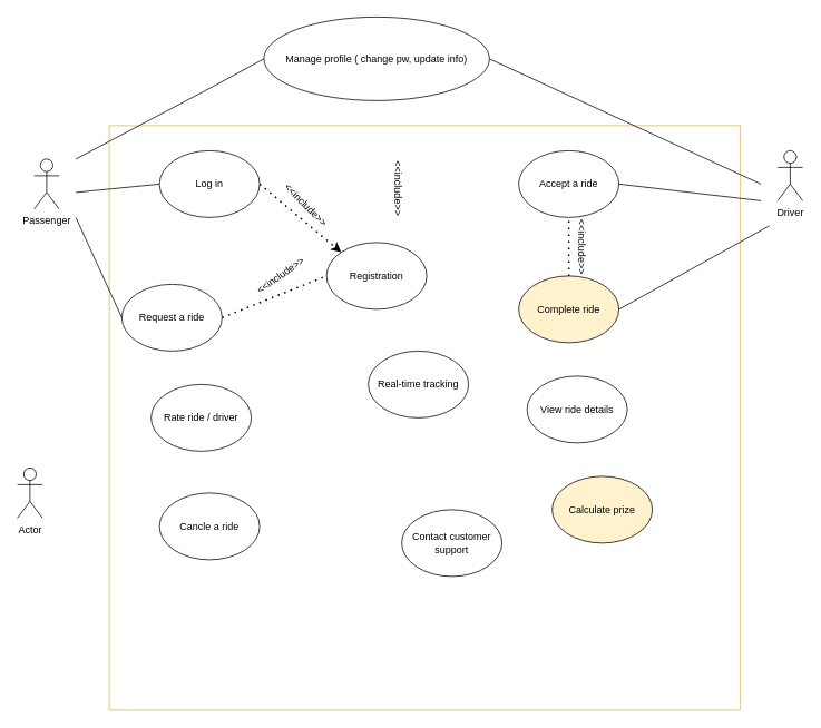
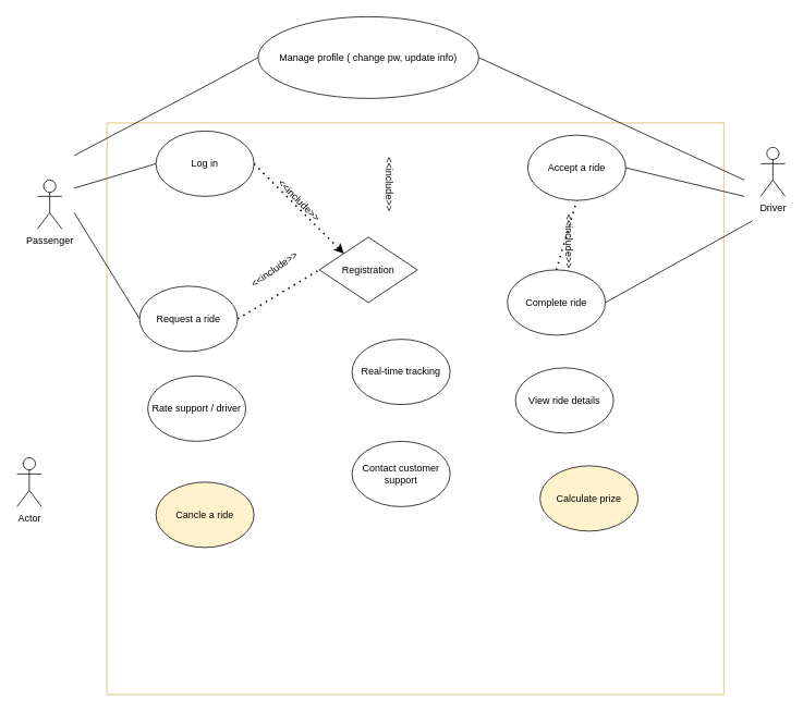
- <mxCell id="2" value="Passenger" style="shape=umlActor;verticalLabelPosition=bottom;verticalAlign=top;html=1;outlineConnect=0;" parent="1" vertex="1"><mxGeometry x="40" y="190" width="30" height="60" as="geometry" /></mxCell>
+ <mxCell id="2" value="Passenger" style="shape=umlActor;verticalLabelPosition=bottom;verticalAlign=top;html=1;outlineConnect=0;" parent="1" vertex="1"><mxGeometry x="45" y="220" width="30" height="60" as="geometry" /></mxCell>
- <mxCell id="5" value="Log in" style="ellipse;whiteSpace=wrap;html=1;" vertex="1" parent="4"><mxGeometry x="60" y="30" width="120" height="80" as="geometry" /></mxCell>
+ <mxCell id="5" value="Log in" style="ellipse;whiteSpace=wrap;html=1;" vertex="1" parent="4"><mxGeometry x="60" y="10" width="120" height="80" as="geometry" /></mxCell>
- <mxCell id="10" value="Accept a ride" style="ellipse;whiteSpace=wrap;html=1;" vertex="1" parent="4"><mxGeometry x="490" y="30" width="120" height="80" as="geometry" /></mxCell>
+ <mxCell id="10" value="Accept a ride" style="ellipse;whiteSpace=wrap;html=1;" vertex="1" parent="4"><mxGeometry x="515" y="15" width="120" height="80" as="geometry" /></mxCell>
- <mxCell id="6" value="Registration" style="ellipse;whiteSpace=wrap;html=1;" vertex="1" parent="4"><mxGeometry x="260" y="140" width="120" height="80" as="geometry" /></mxCell>
+ <mxCell id="6" value="Registration" style="rhombus;whiteSpace=wrap;html=1;" vertex="1" parent="4"><mxGeometry x="260" y="140" width="120" height="80" as="geometry" /></mxCell>
- <mxCell id="11" value="Complete ride" style="ellipse;whiteSpace=wrap;html=1;fillColor=#fff2cc;" vertex="1" parent="4"><mxGeometry x="490" y="180" width="120" height="80" as="geometry" /></mxCell>
+ <mxCell id="11" value="Complete ride" style="ellipse;whiteSpace=wrap;html=1;" vertex="1" parent="4"><mxGeometry x="490" y="180" width="120" height="80" as="geometry" /></mxCell>
- <mxCell id="7" value="Request a ride" style="ellipse;whiteSpace=wrap;html=1;" vertex="1" parent="4"><mxGeometry x="15" y="190" width="120" height="80" as="geometry" /></mxCell>
+ <mxCell id="7" value="Request a ride" style="ellipse;whiteSpace=wrap;html=1;" vertex="1" parent="4"><mxGeometry x="40" y="200" width="120" height="80" as="geometry" /></mxCell>
- <mxCell id="14" value="Real-time tracking" style="ellipse;whiteSpace=wrap;html=1;" vertex="1" parent="4"><mxGeometry x="310" y="270" width="120" height="80" as="geometry" /></mxCell>
+ <mxCell id="14" value="Real-time tracking" style="ellipse;whiteSpace=wrap;html=1;" vertex="1" parent="4"><mxGeometry x="300" y="265" width="120" height="80" as="geometry" /></mxCell>
- <mxCell id="9" value="Rate ride / driver" style="ellipse;whiteSpace=wrap;html=1;" vertex="1" parent="4"><mxGeometry x="50" y="310" width="120" height="80" as="geometry" /></mxCell>
+ <mxCell id="9" value="Rate support / driver" style="ellipse;whiteSpace=wrap;html=1;" vertex="1" parent="4"><mxGeometry x="50" y="310" width="120" height="80" as="geometry" /></mxCell>
- <mxCell id="8" value="Cancle a ride" style="ellipse;whiteSpace=wrap;html=1;" vertex="1" parent="4"><mxGeometry x="60" y="440" width="120" height="80" as="geometry" /></mxCell>
+ <mxCell id="8" value="Cancle a ride" style="ellipse;whiteSpace=wrap;html=1;fillColor=#fff2cc;" vertex="1" parent="4"><mxGeometry x="60" y="440" width="120" height="80" as="geometry" /></mxCell>
- <mxCell id="15" value="Contact customer support" style="ellipse;whiteSpace=wrap;html=1;" vertex="1" parent="4"><mxGeometry x="350" y="460" width="120" height="80" as="geometry" /></mxCell>
+ <mxCell id="15" value="Contact customer support" style="ellipse;whiteSpace=wrap;html=1;" vertex="1" parent="4"><mxGeometry x="300" y="390" width="120" height="80" as="geometry" /></mxCell>
